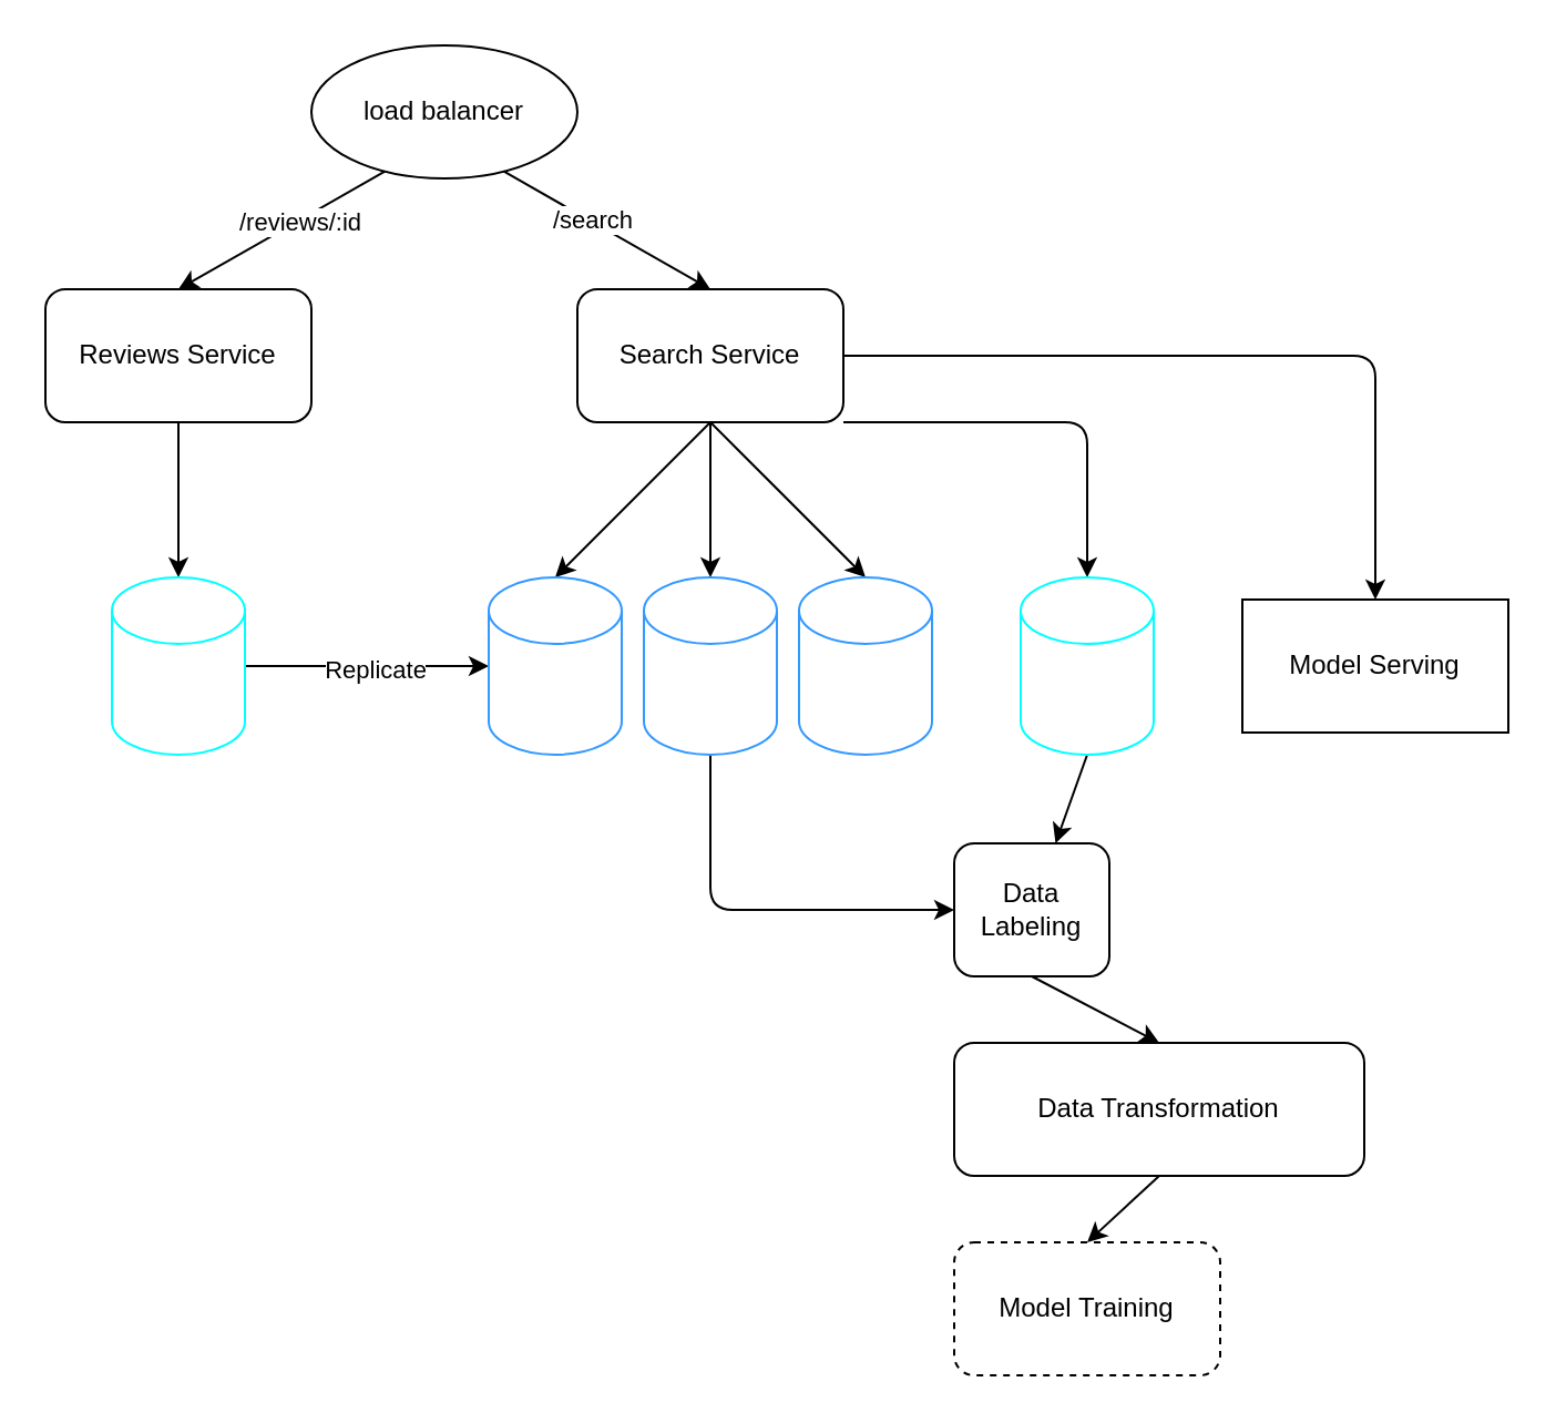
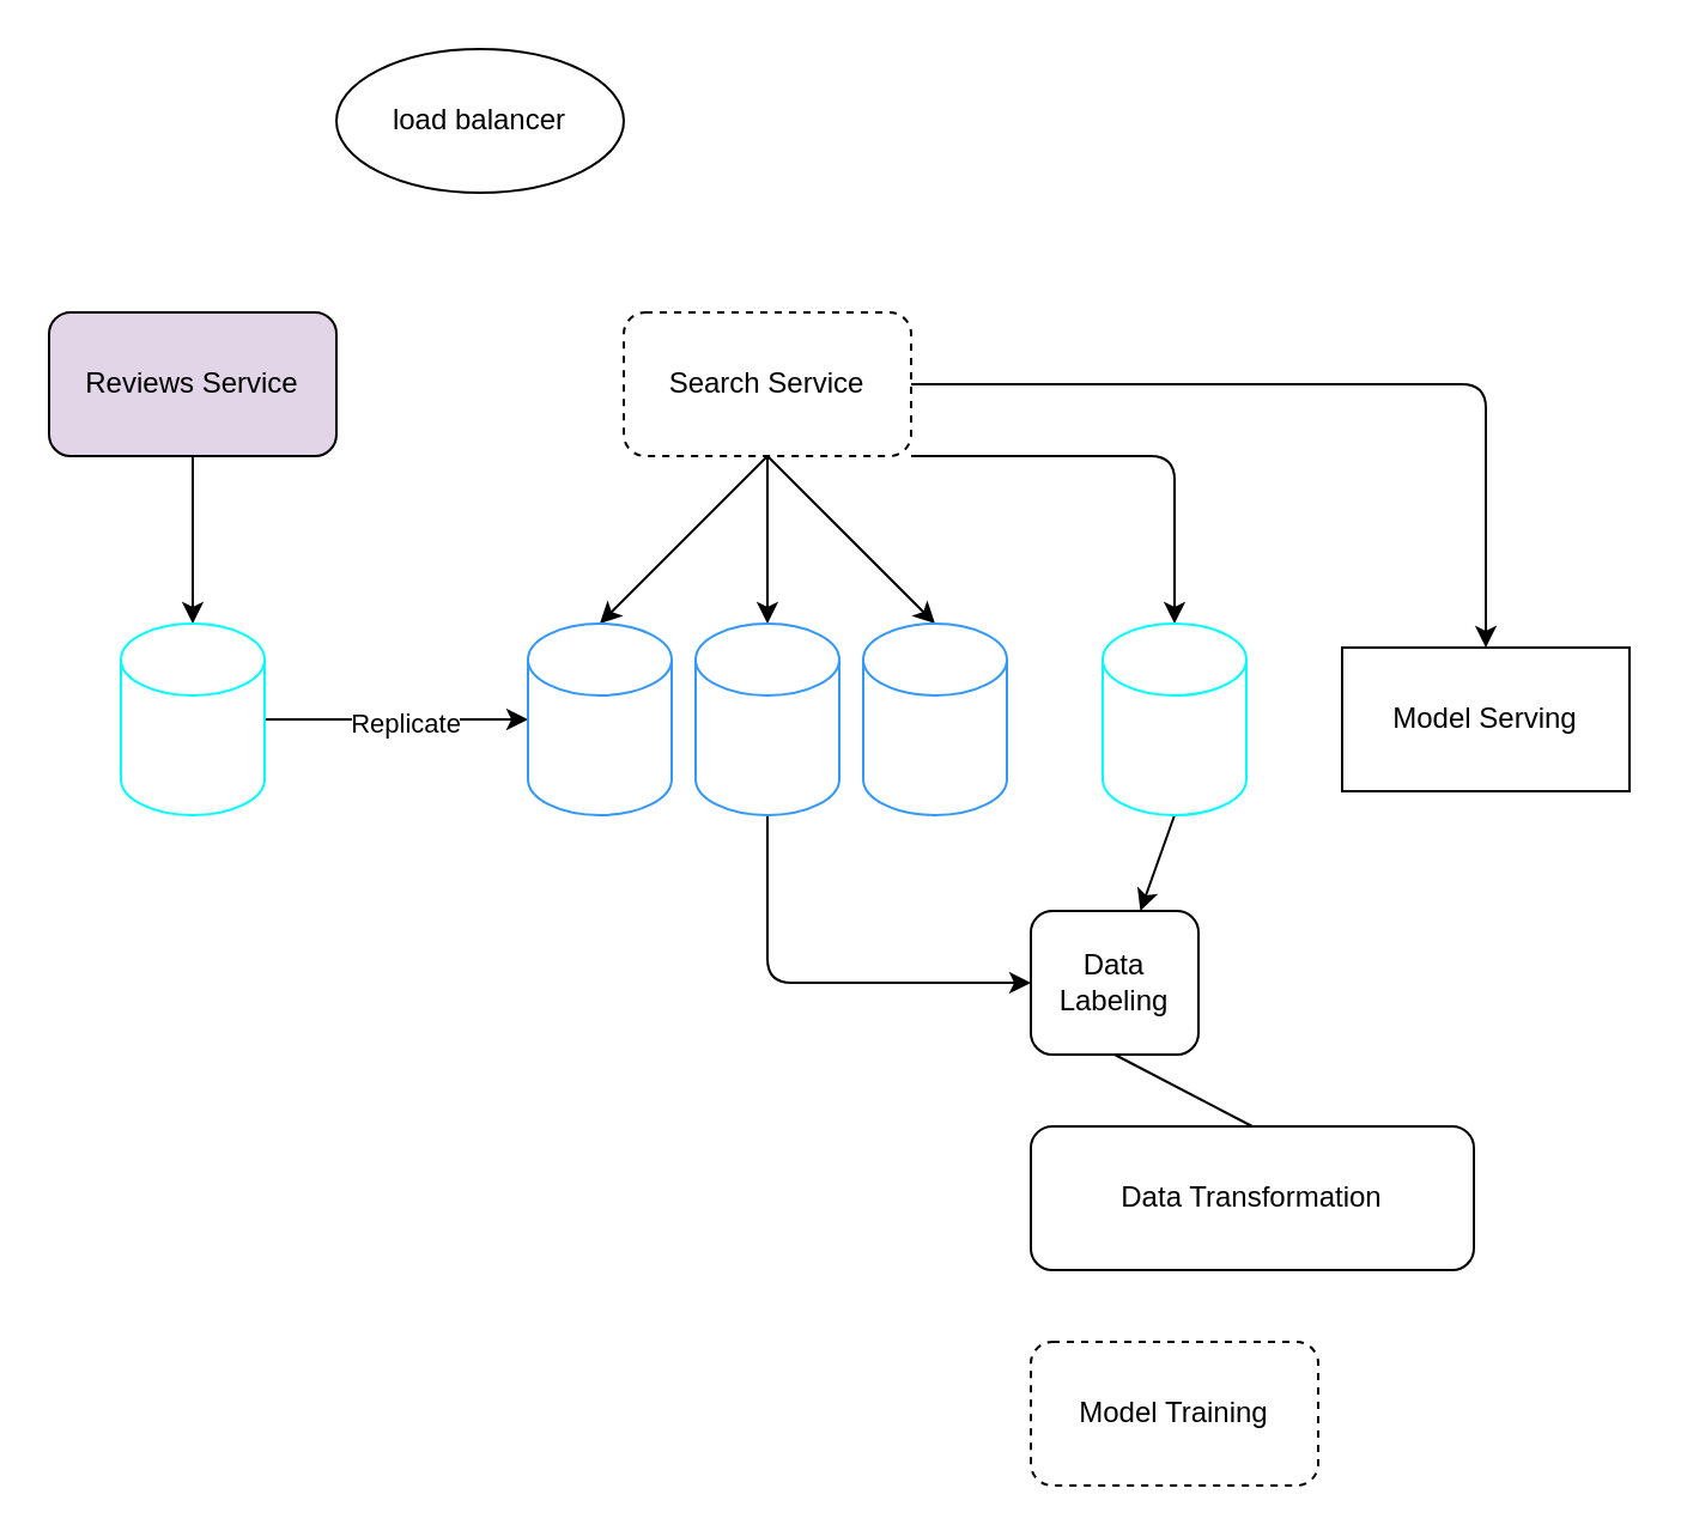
- <mxCell id="2" style="edgeStyle=none;html=1;exitX=0.25;exitY=1;exitDx=0;exitDy=0;entryX=0.5;entryY=0;entryDx=0;entryDy=0;" edge="1" parent="1" source="6" target="13"><mxGeometry relative="1" as="geometry" /></mxCell>
- <mxCell id="3" value="/reviews/:id" style="edgeLabel;html=1;align=center;verticalAlign=middle;resizable=0;points=[];" vertex="1" connectable="0" parent="2"><mxGeometry x="-0.156" relative="1" as="geometry"><mxPoint as="offset" /></mxGeometry></mxCell>
- <mxCell id="4" style="edgeStyle=none;html=1;exitX=0.75;exitY=1;exitDx=0;exitDy=0;entryX=0.5;entryY=0;entryDx=0;entryDy=0;" edge="1" parent="1" source="6" target="11"><mxGeometry relative="1" as="geometry" /></mxCell>
- <mxCell id="5" value="/search" style="edgeLabel;html=1;align=center;verticalAlign=middle;resizable=0;points=[];" vertex="1" connectable="0" parent="4"><mxGeometry x="-0.134" relative="1" as="geometry"><mxPoint y="-1" as="offset" /></mxGeometry></mxCell>
- <mxCell id="13" value="Reviews Service" style="rounded=1;whiteSpace=wrap;html=1;" vertex="1" parent="1"><mxGeometry x="20" y="130" width="120" height="60" as="geometry" /></mxCell>
+ <mxCell id="13" value="Reviews Service" style="rounded=1;whiteSpace=wrap;html=1;fillColor=#e1d5e7;" vertex="1" parent="1"><mxGeometry x="20" y="130" width="120" height="60" as="geometry" /></mxCell>
- <mxCell id="11" value="Search Service" style="rounded=1;whiteSpace=wrap;html=1;" vertex="1" parent="1"><mxGeometry x="260" y="130" width="120" height="60" as="geometry" /></mxCell>
+ <mxCell id="11" value="Search Service" style="rounded=1;whiteSpace=wrap;html=1;dashed=1;" vertex="1" parent="1"><mxGeometry x="260" y="130" width="120" height="60" as="geometry" /></mxCell>
- <mxCell id="22" style="edgeStyle=none;html=1;exitX=0.5;exitY=1;exitDx=0;exitDy=0;entryX=0.5;entryY=0;entryDx=0;entryDy=0;" edge="1" parent="1" source="23" target="25"><mxGeometry relative="1" as="geometry" /></mxCell>
+ <mxCell id="22" style="edgeStyle=none;html=1;exitX=0.5;exitY=1;exitDx=0;exitDy=0;entryX=0.5;entryY=0;entryDx=0;entryDy=0;endArrow=none;" edge="1" parent="1" source="23" target="25"><mxGeometry relative="1" as="geometry" /></mxCell>
- <mxCell id="24" style="edgeStyle=none;html=1;exitX=0.5;exitY=1;exitDx=0;exitDy=0;entryX=0.5;entryY=0;entryDx=0;entryDy=0;" edge="1" parent="1" source="25" target="26"><mxGeometry relative="1" as="geometry" /></mxCell>
